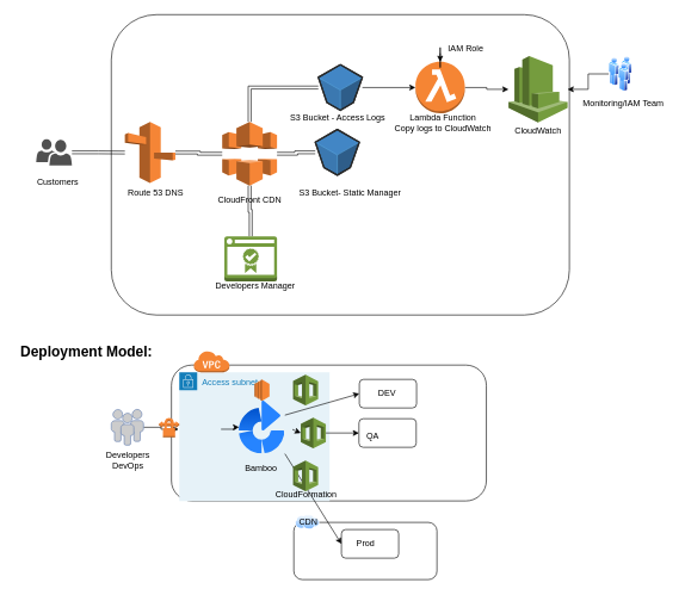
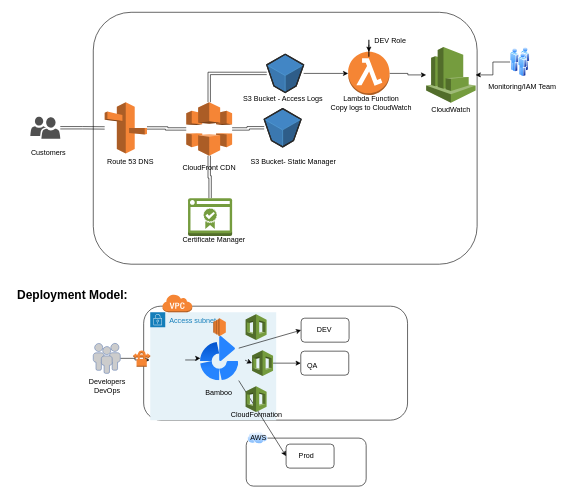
- <mxCell id="34" value="IAM Role" style="text;html=1;resizable=0;autosize=1;align=center;verticalAlign=middle;points=[];fillColor=none;strokeColor=none;rounded=0;" vertex="1" parent="1"><mxGeometry x="620" y="57.9" width="60" height="20" as="geometry" /></mxCell>
+ <mxCell id="34" value="DEV Role" style="text;html=1;resizable=0;autosize=1;align=center;verticalAlign=middle;points=[];fillColor=none;strokeColor=none;rounded=0;" vertex="1" parent="1"><mxGeometry x="620" y="57.9" width="60" height="20" as="geometry" /></mxCell>
- <mxCell id="22" value="Developers Manager" style="text;html=1;resizable=0;autosize=1;align=center;verticalAlign=middle;points=[];fillColor=none;strokeColor=none;rounded=0;" parent="1" vertex="1"><mxGeometry x="295.75" y="390" width="120" height="20" as="geometry" /></mxCell>
+ <mxCell id="22" value="Certificate Manager" style="text;html=1;resizable=0;autosize=1;align=center;verticalAlign=middle;points=[];fillColor=none;strokeColor=none;rounded=0;" parent="1" vertex="1"><mxGeometry x="295.75" y="390" width="120" height="20" as="geometry" /></mxCell>
- <mxCell id="60" value="CDN" style="text;html=1;resizable=0;autosize=1;align=center;verticalAlign=middle;points=[];fillColor=none;strokeColor=none;rounded=0;" vertex="1" parent="1"><mxGeometry x="410" y="720" width="40" height="20" as="geometry" /></mxCell>
+ <mxCell id="60" value="AWS" style="text;html=1;resizable=0;autosize=1;align=center;verticalAlign=middle;points=[];fillColor=none;strokeColor=none;rounded=0;" vertex="1" parent="1"><mxGeometry x="410" y="720" width="40" height="20" as="geometry" /></mxCell>
